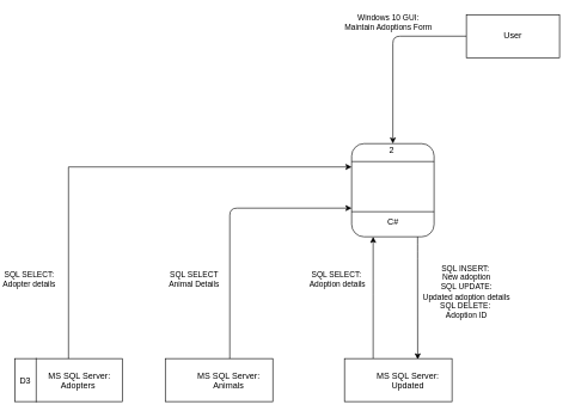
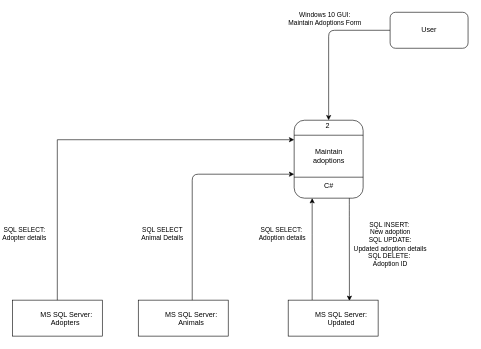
- <mxCell id="3" value="User" style="rounded=0;whiteSpace=wrap;html=1;" parent="1" vertex="1"><mxGeometry x="650" y="20" width="130" height="60" as="geometry" /></mxCell>
+ <mxCell id="3" value="User" style="whiteSpace=wrap;html=1;rounded=1;" parent="1" vertex="1"><mxGeometry x="650" y="20" width="130" height="60" as="geometry" /></mxCell>
+ <mxCell id="10" value="Maintain adoptions" style="text;html=1;strokeColor=none;fillColor=none;align=center;verticalAlign=middle;whiteSpace=wrap;rounded=0;" parent="4" vertex="1"><mxGeometry x="37.5" y="50" width="40" height="20" as="geometry" /></mxCell>
- <mxCell id="23" value="D3" style="shape=partialRectangle;top=0;left=0;bottom=0;fillColor=none;stokeWidth=1;align=center;verticalAlign=middle;spacingLeft=4;spacingRight=4;overflow=hidden;rotatable=0;points=[];portConstraint=eastwest;part=1;" parent="22" vertex="1" connectable="0"><mxGeometry width="30" height="60" as="geometry" /></mxCell>
